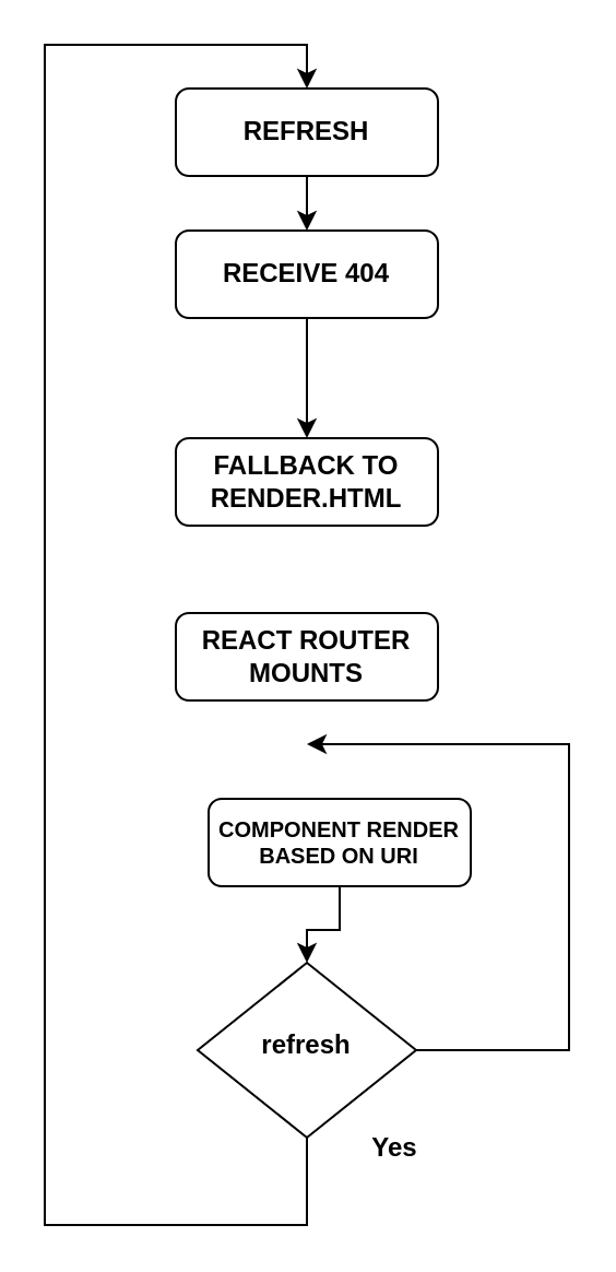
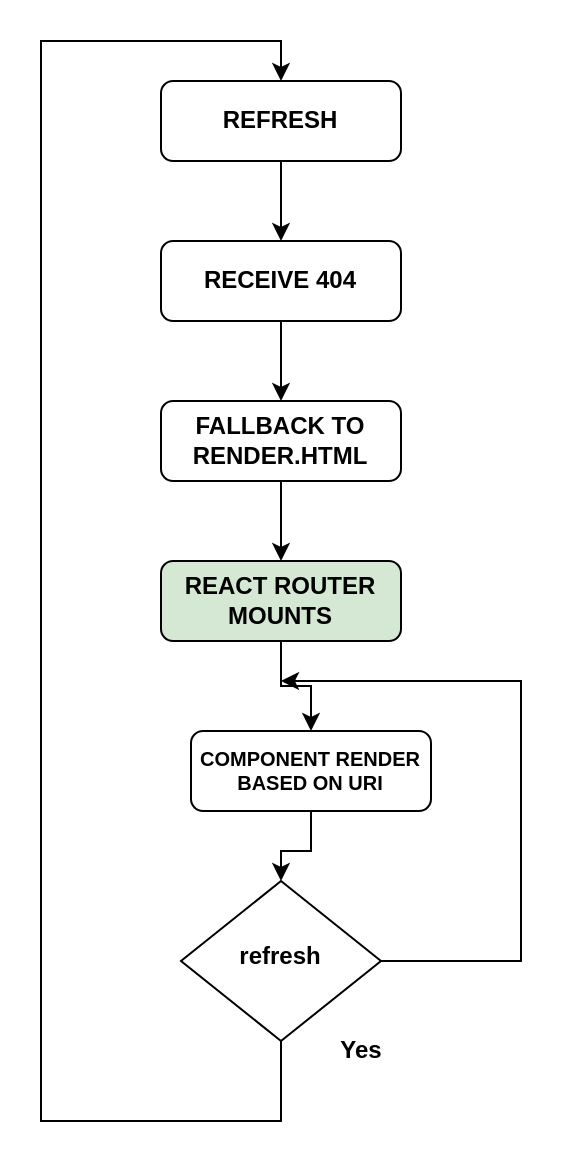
- <mxCell id="5" value="RECEIVE 404" style="rounded=1;whiteSpace=wrap;html=1;fontSize=12;glass=0;strokeWidth=1;shadow=0;fontStyle=1" vertex="1" parent="1"><mxGeometry x="80" y="105" width="120" height="40" as="geometry" /></mxCell>
+ <mxCell id="5" value="RECEIVE 404" style="rounded=1;whiteSpace=wrap;html=1;fontSize=12;glass=0;strokeWidth=1;shadow=0;fontStyle=1" vertex="1" parent="1"><mxGeometry x="80" y="120" width="120" height="40" as="geometry" /></mxCell>
+ <mxCell id="6" style="edgeStyle=orthogonalEdgeStyle;rounded=0;orthogonalLoop=1;jettySize=auto;html=1;" edge="1" parent="1" source="7" target="9"><mxGeometry relative="1" as="geometry" /></mxCell>
- <mxCell id="9" value="REACT ROUTER MOUNTS" style="rounded=1;whiteSpace=wrap;html=1;fontSize=12;glass=0;strokeWidth=1;shadow=0;fontStyle=1" vertex="1" parent="1"><mxGeometry x="80" y="280" width="120" height="40" as="geometry" /></mxCell>
+ <mxCell id="9" value="REACT ROUTER MOUNTS" style="rounded=1;whiteSpace=wrap;html=1;fontSize=12;glass=0;strokeWidth=1;shadow=0;fontStyle=1;fillColor=#d5e8d4;" vertex="1" parent="1"><mxGeometry x="80" y="280" width="120" height="40" as="geometry" /></mxCell>
+ <mxCell id="8" value="" style="edgeStyle=orthogonalEdgeStyle;rounded=0;orthogonalLoop=1;jettySize=auto;html=1;" edge="1" parent="1" source="9" target="11"><mxGeometry relative="1" as="geometry" /></mxCell>
